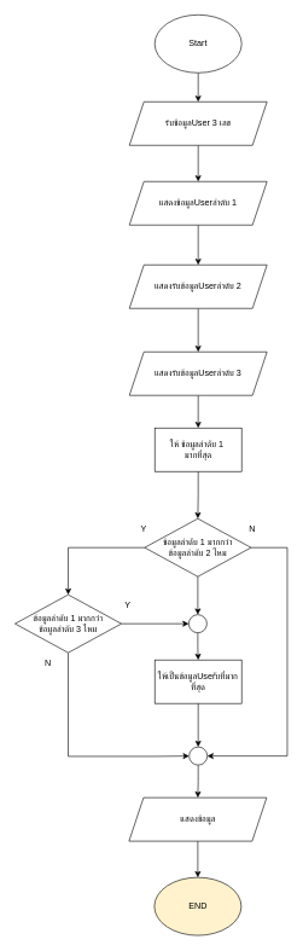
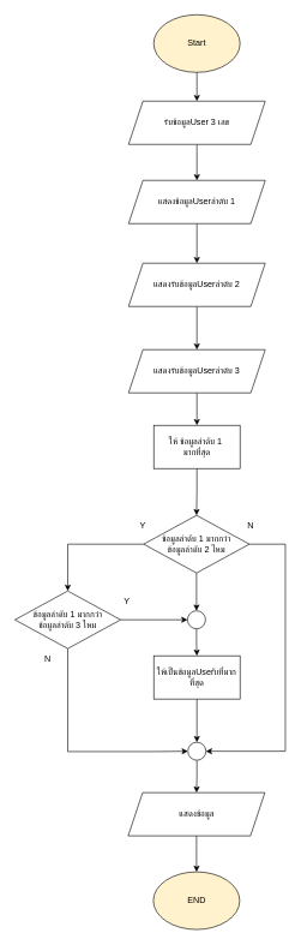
- <mxCell id="3" value="Start" style="ellipse;whiteSpace=wrap;html=1;" vertex="1" parent="1"><mxGeometry x="213" y="20" width="120" height="80" as="geometry" /></mxCell>
+ <mxCell id="3" value="Start" style="ellipse;whiteSpace=wrap;html=1;fillColor=#fff2cc;" vertex="1" parent="1"><mxGeometry x="213" y="20" width="120" height="80" as="geometry" /></mxCell>
